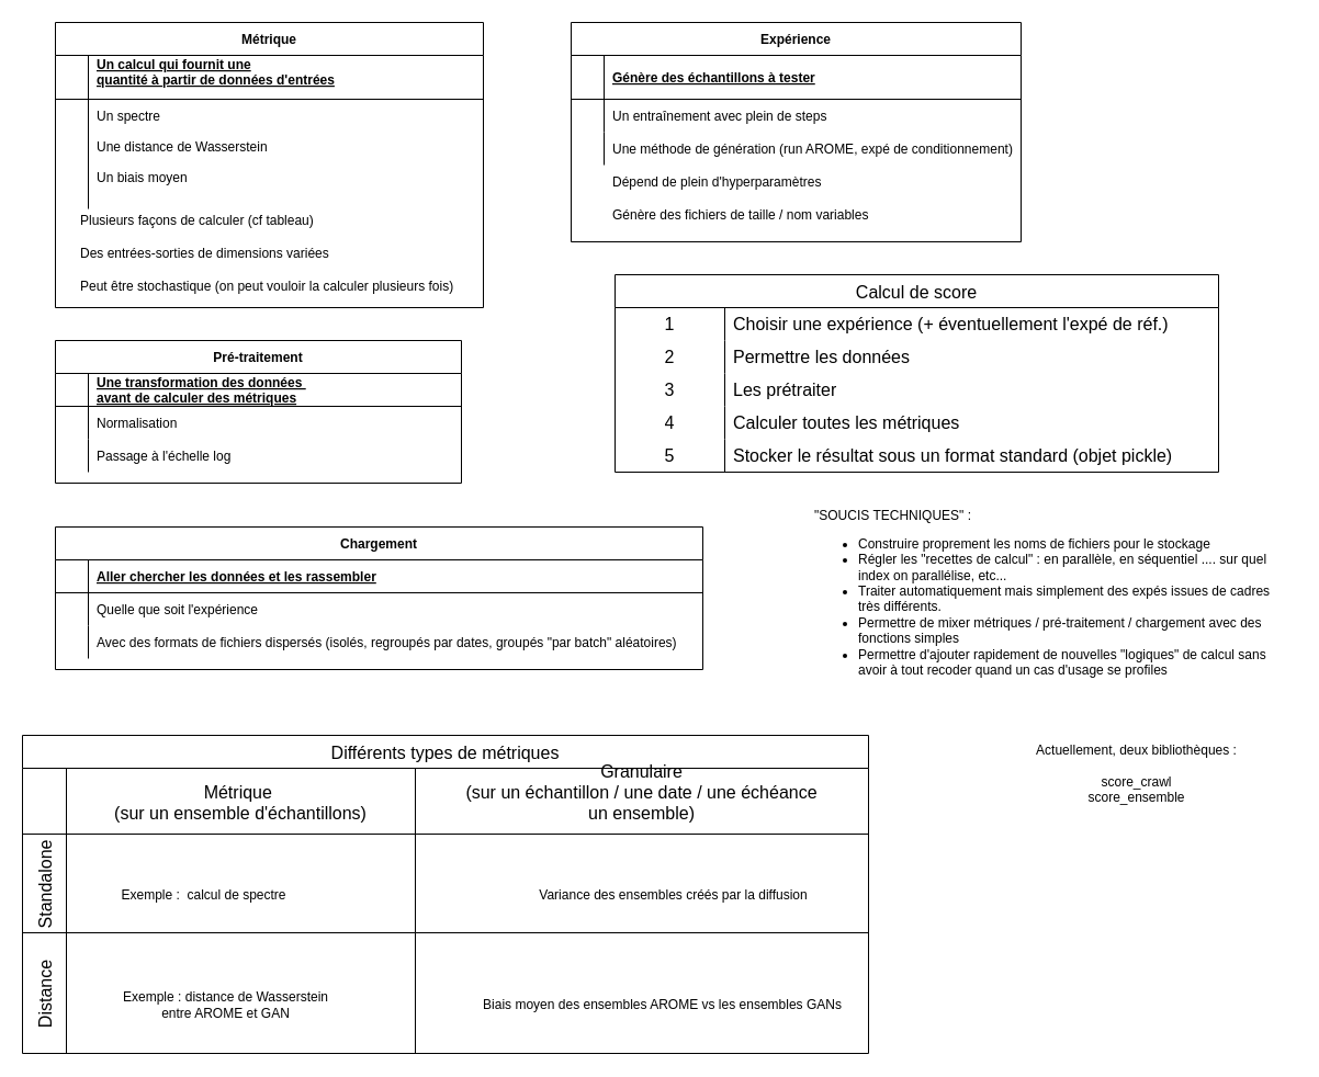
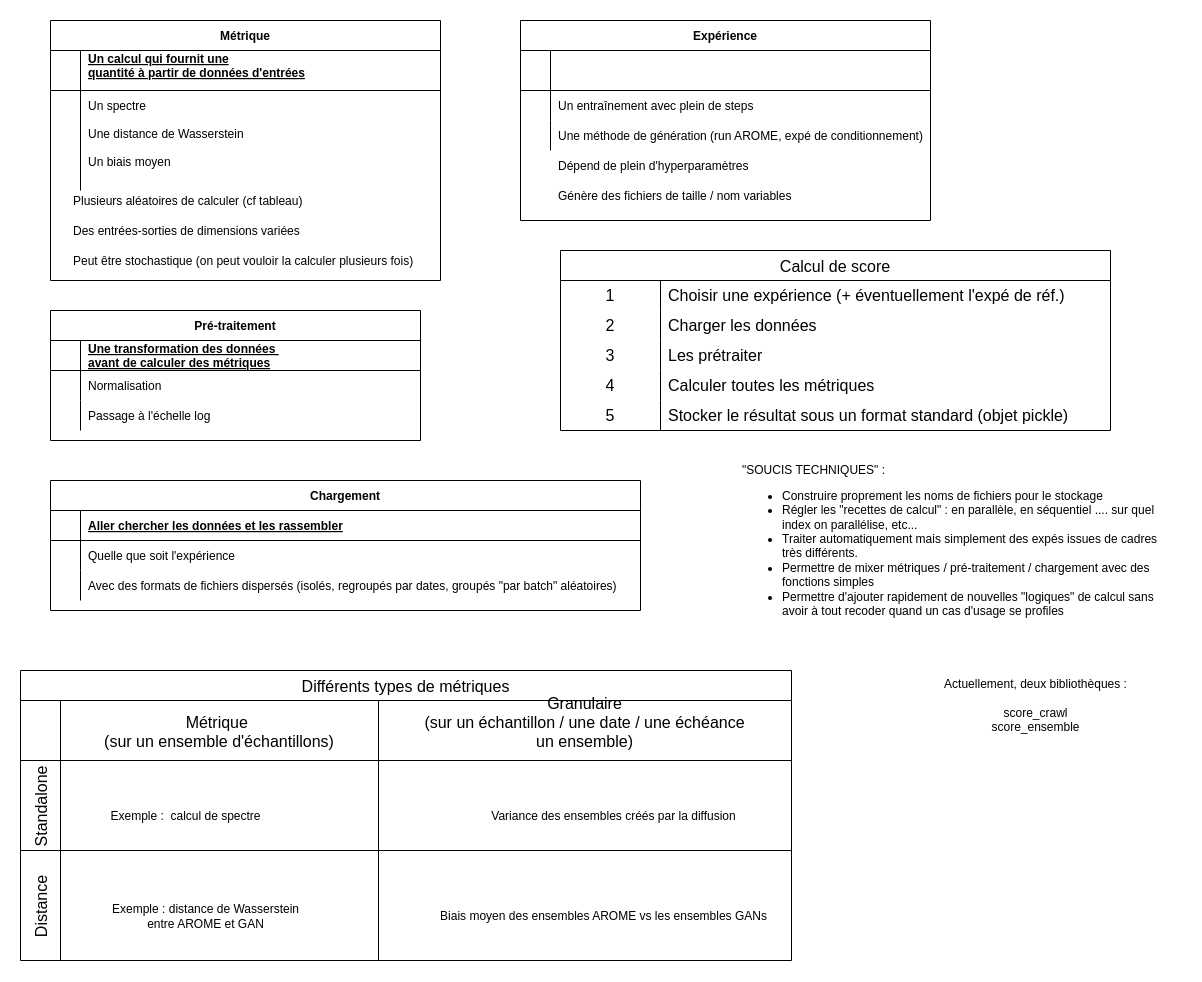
- <mxCell id="24" value="Génère des échantillons à tester" style="shape=partialRectangle;overflow=hidden;connectable=0;fillColor=none;top=0;left=0;bottom=0;right=0;align=left;spacingLeft=6;fontStyle=5;" parent="22" vertex="1"><mxGeometry x="30" width="380" height="40" as="geometry"><mxRectangle width="380" height="40" as="alternateBounds" /></mxGeometry></mxCell>
- <mxCell id="19" value="Plusieurs façons de calculer (cf tableau)" style="shape=partialRectangle;overflow=hidden;connectable=0;fillColor=none;top=0;left=0;bottom=0;right=0;align=left;spacingLeft=6;" vertex="1" parent="1"><mxGeometry x="65" y="190" width="340" height="20" as="geometry"><mxRectangle width="340" height="20" as="alternateBounds" /></mxGeometry></mxCell>
+ <mxCell id="19" value="Plusieurs aléatoires de calculer (cf tableau)" style="shape=partialRectangle;overflow=hidden;connectable=0;fillColor=none;top=0;left=0;bottom=0;right=0;align=left;spacingLeft=6;" vertex="1" parent="1"><mxGeometry x="65" y="190" width="340" height="20" as="geometry"><mxRectangle width="340" height="20" as="alternateBounds" /></mxGeometry></mxCell>
- <mxCell id="65" value="Permettre les données" style="shape=partialRectangle;html=1;whiteSpace=wrap;connectable=0;fillColor=none;top=0;left=0;bottom=0;right=0;align=left;spacingLeft=6;overflow=hidden;strokeColor=inherit;fontSize=16;" vertex="1" parent="63"><mxGeometry x="100" width="450" height="30" as="geometry"><mxRectangle width="450" height="30" as="alternateBounds" /></mxGeometry></mxCell>
+ <mxCell id="65" value="Charger les données" style="shape=partialRectangle;html=1;whiteSpace=wrap;connectable=0;fillColor=none;top=0;left=0;bottom=0;right=0;align=left;spacingLeft=6;overflow=hidden;strokeColor=inherit;fontSize=16;" vertex="1" parent="63"><mxGeometry x="100" width="450" height="30" as="geometry"><mxRectangle width="450" height="30" as="alternateBounds" /></mxGeometry></mxCell>
